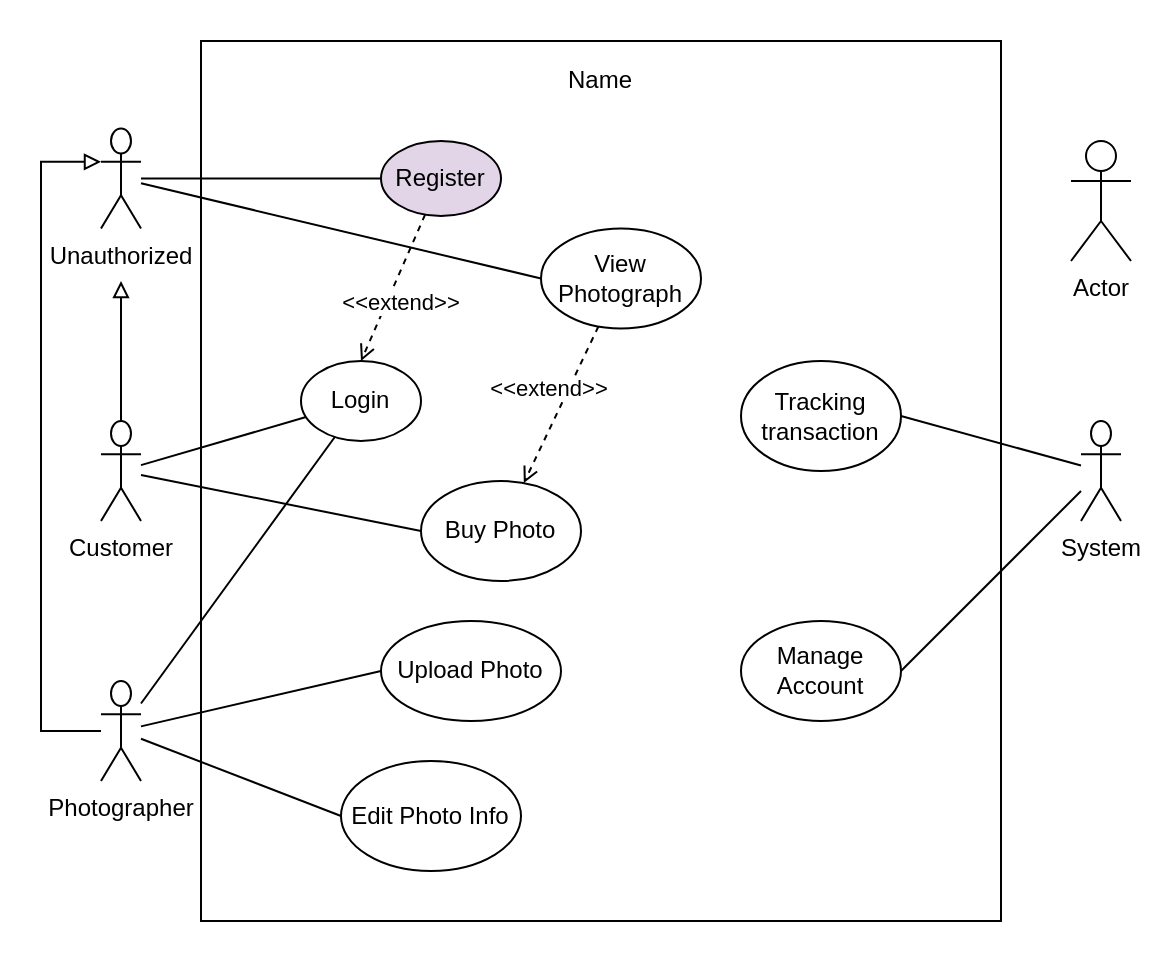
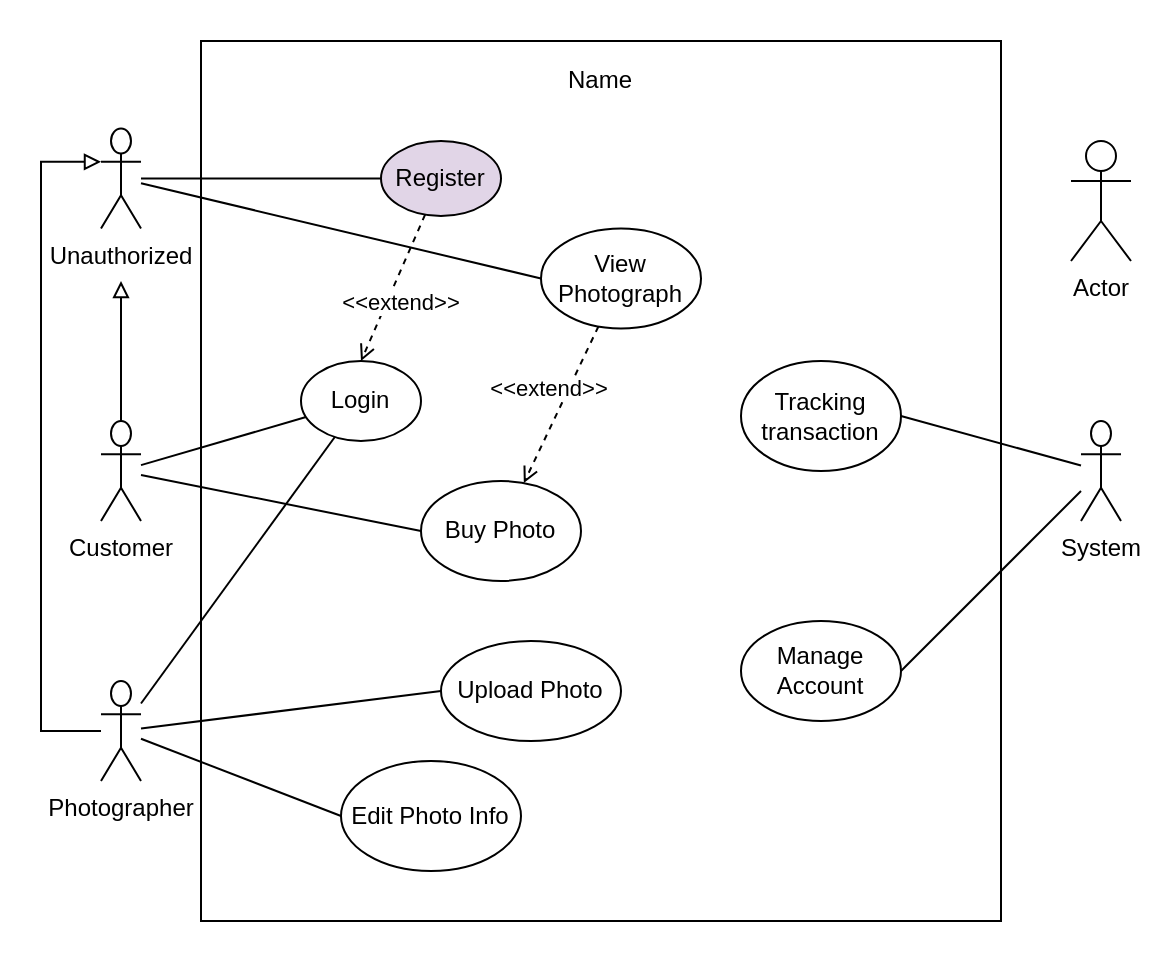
- <mxCell id="24" value="Upload Photo" style="ellipse;whiteSpace=wrap;html=1;" parent="1" vertex="1"><mxGeometry x="190" y="310" width="90" height="50" as="geometry" /></mxCell>
+ <mxCell id="24" value="Upload Photo" style="ellipse;whiteSpace=wrap;html=1;" parent="1" vertex="1"><mxGeometry x="220" y="320" width="90" height="50" as="geometry" /></mxCell>
